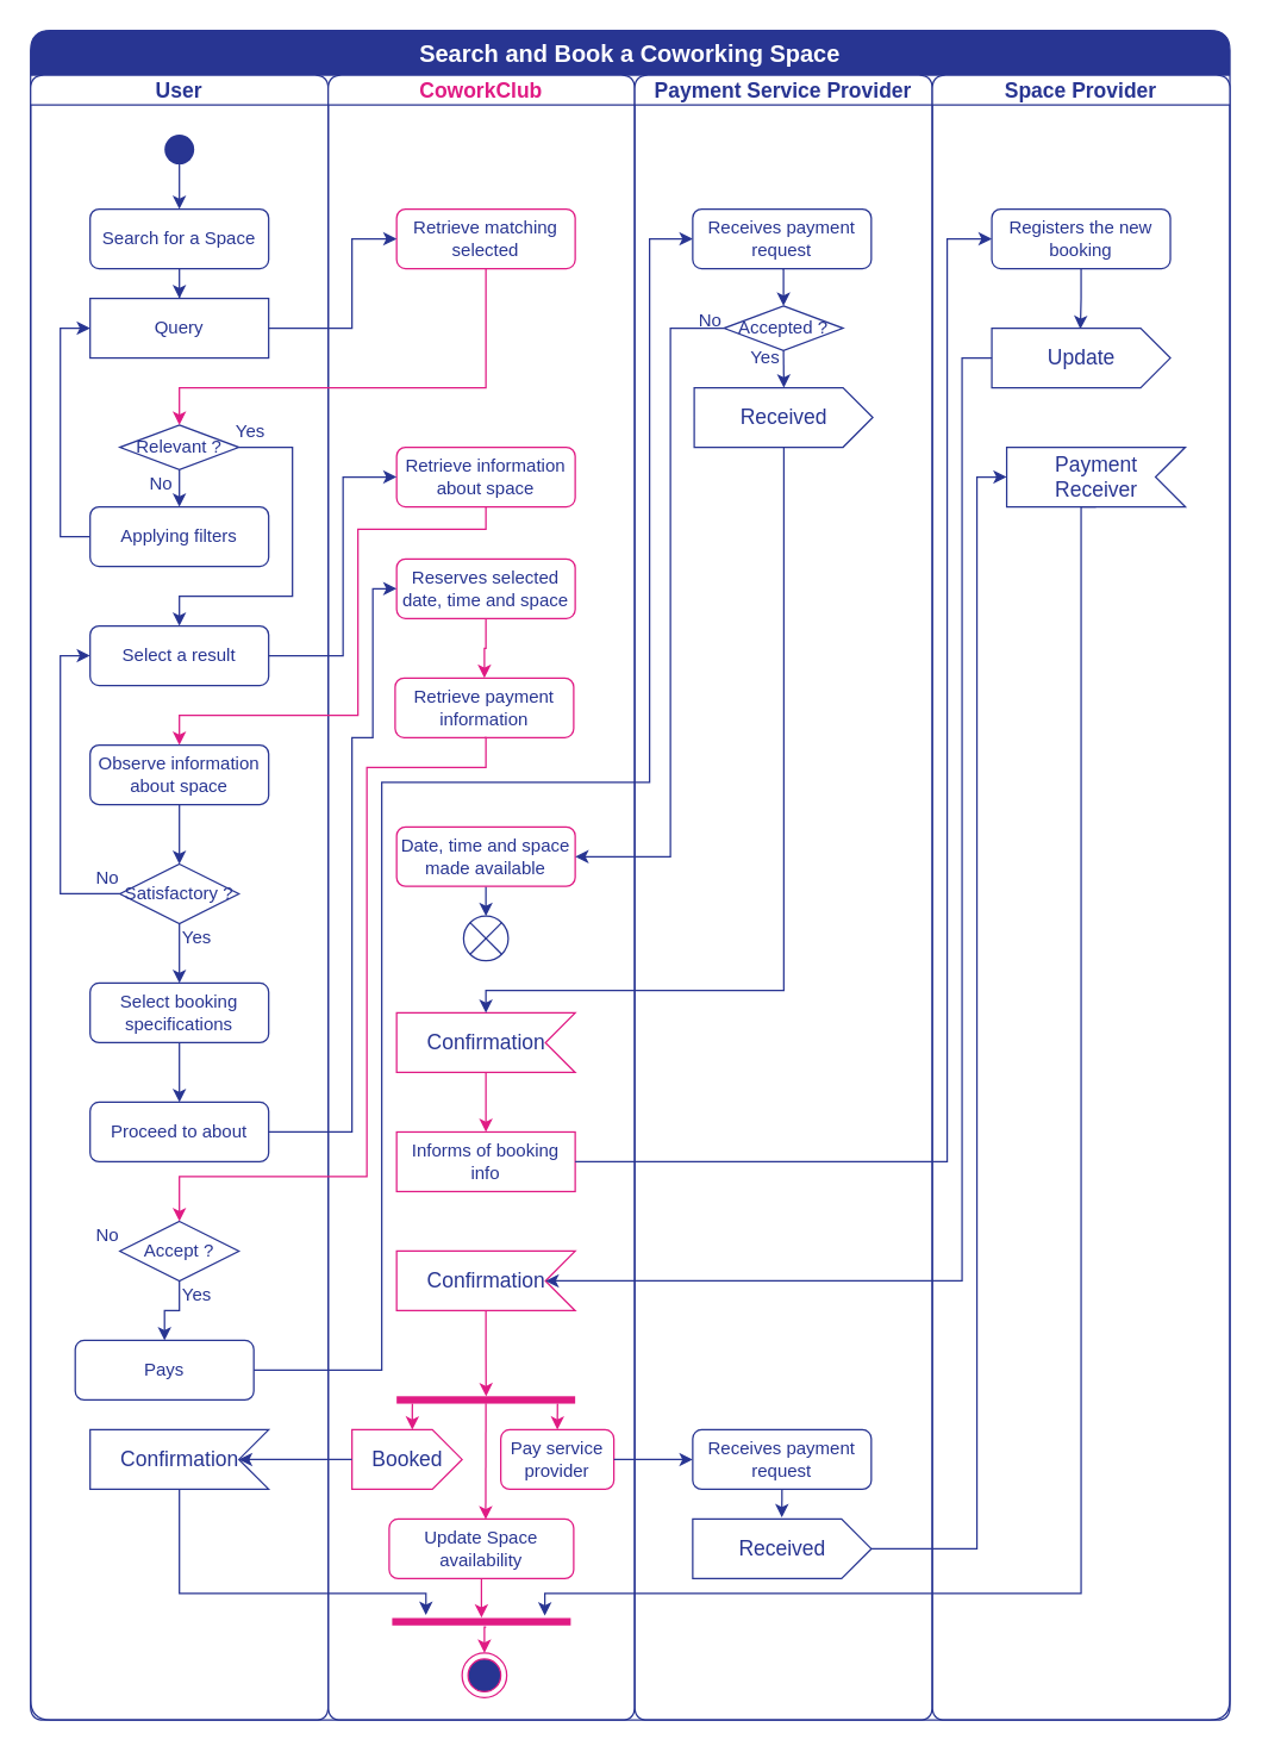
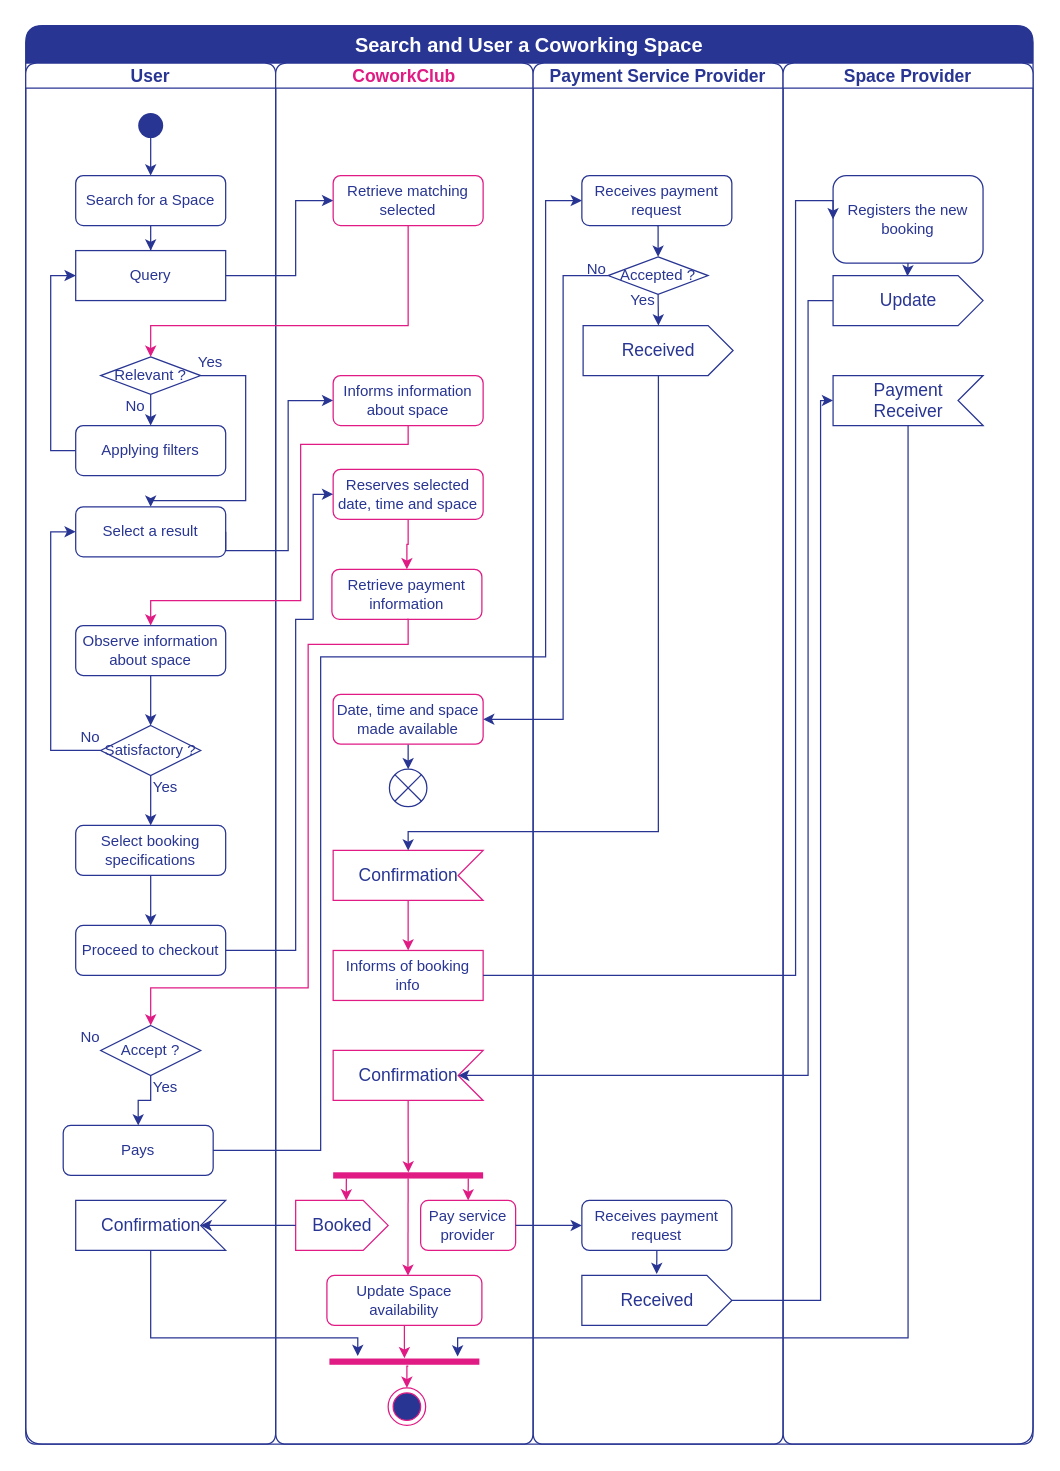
- <mxCell id="2" value="Search and Book a Coworking Space" style="swimlane;childLayout=stackLayout;resizeParent=1;resizeParentMax=0;startSize=30;swimlaneFillColor=none;gradientColor=none;rounded=1;fillColor=#283592;fontColor=#FFFFFF;strokeColor=#283592;fontSize=16;" parent="1" vertex="1"><mxGeometry x="20" y="20" width="806" height="1135" as="geometry" /></mxCell>
+ <mxCell id="2" value="Search and User a Coworking Space" style="swimlane;childLayout=stackLayout;resizeParent=1;resizeParentMax=0;startSize=30;swimlaneFillColor=none;gradientColor=none;rounded=1;fillColor=#283592;fontColor=#FFFFFF;strokeColor=#283592;fontSize=16;" parent="1" vertex="1"><mxGeometry x="20" y="20" width="806" height="1135" as="geometry" /></mxCell>
- <mxCell id="71" value="Registers the new booking" style="rounded=1;whiteSpace=wrap;html=1;strokeColor=#283592;fontColor=#283592;" parent="69" vertex="1"><mxGeometry x="40" y="90" width="120" height="40" as="geometry" /></mxCell>
+ <mxCell id="71" value="Registers the new booking" style="rounded=1;whiteSpace=wrap;html=1;strokeColor=#283592;fontColor=#283592;" parent="69" vertex="1"><mxGeometry x="40" y="90" width="120" height="70" as="geometry" /></mxCell>
- <mxCell id="35" value="Retrieve information about space" style="rounded=1;whiteSpace=wrap;html=1;strokeColor=#E01B84;fontColor=#283592;" parent="33" vertex="1"><mxGeometry x="46" y="250" width="120" height="40" as="geometry" /></mxCell>
+ <mxCell id="35" value="Informs information about space" style="rounded=1;whiteSpace=wrap;html=1;strokeColor=#E01B84;fontColor=#283592;" parent="33" vertex="1"><mxGeometry x="46" y="250" width="120" height="40" as="geometry" /></mxCell>
- <mxCell id="73" value="Payment&lt;br&gt;Receiver" style="html=1;shape=mxgraph.infographic.ribbonSimple;notch1=20;notch2=0;align=center;verticalAlign=middle;fontSize=14;fontStyle=0;flipH=1;fillColor=#FFFFFF;fontColor=#283592;strokeColor=#283592;" parent="69" vertex="1"><mxGeometry x="50" y="250" width="120" height="40" as="geometry" /></mxCell>
+ <mxCell id="73" value="Payment&lt;br&gt;Receiver" style="html=1;shape=mxgraph.infographic.ribbonSimple;notch1=20;notch2=0;align=center;verticalAlign=middle;fontSize=14;fontStyle=0;flipH=1;fillColor=#FFFFFF;fontColor=#283592;strokeColor=#283592;" parent="69" vertex="1"><mxGeometry x="40" y="250" width="120" height="40" as="geometry" /></mxCell>
- <mxCell id="14" value="Select a result" style="rounded=1;whiteSpace=wrap;html=1;strokeColor=#283592;fontColor=#283592;" parent="3" vertex="1"><mxGeometry x="40" y="370" width="120" height="40" as="geometry" /></mxCell>
+ <mxCell id="14" value="Select a result" style="rounded=1;whiteSpace=wrap;html=1;strokeColor=#283592;fontColor=#283592;" parent="3" vertex="1"><mxGeometry x="40" y="355" width="120" height="40" as="geometry" /></mxCell>
- <mxCell id="26" value="Proceed to about" style="rounded=1;whiteSpace=wrap;html=1;strokeColor=#283592;fontColor=#283592;" parent="3" vertex="1"><mxGeometry x="40" y="690" width="120" height="40" as="geometry" /></mxCell>
+ <mxCell id="26" value="Proceed to checkout" style="rounded=1;whiteSpace=wrap;html=1;strokeColor=#283592;fontColor=#283592;" parent="3" vertex="1"><mxGeometry x="40" y="690" width="120" height="40" as="geometry" /></mxCell>
